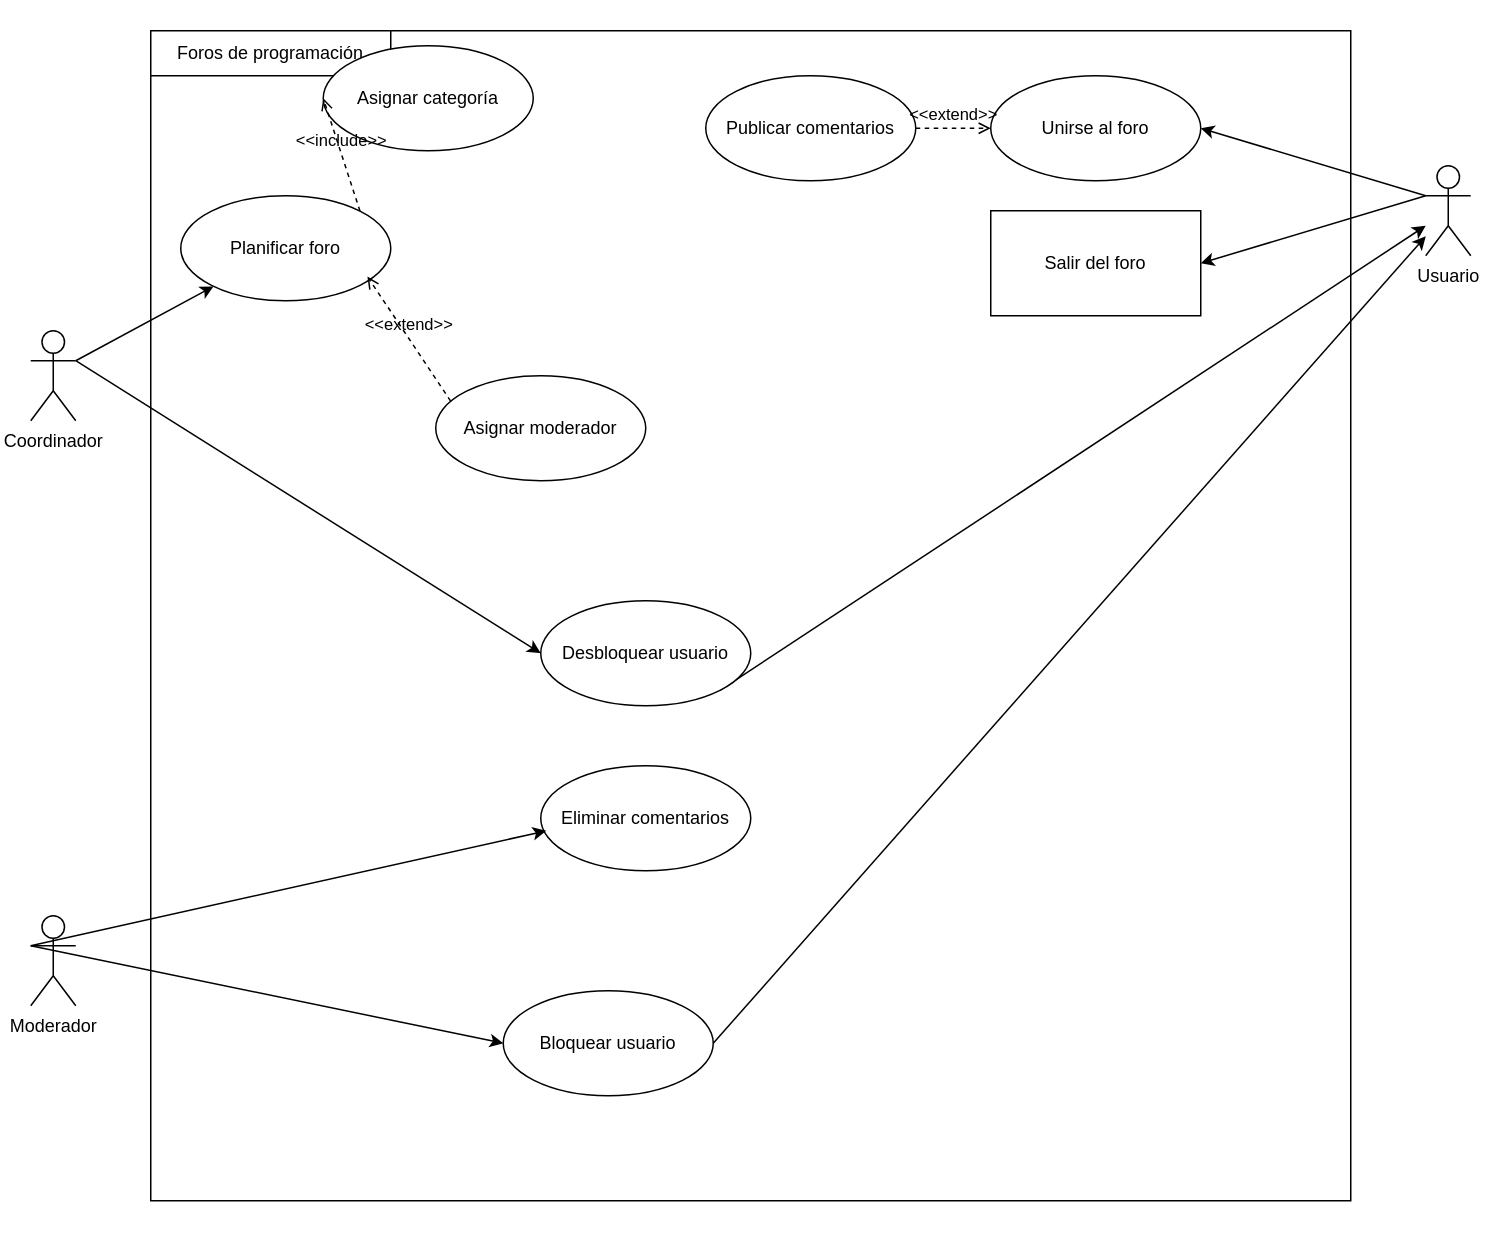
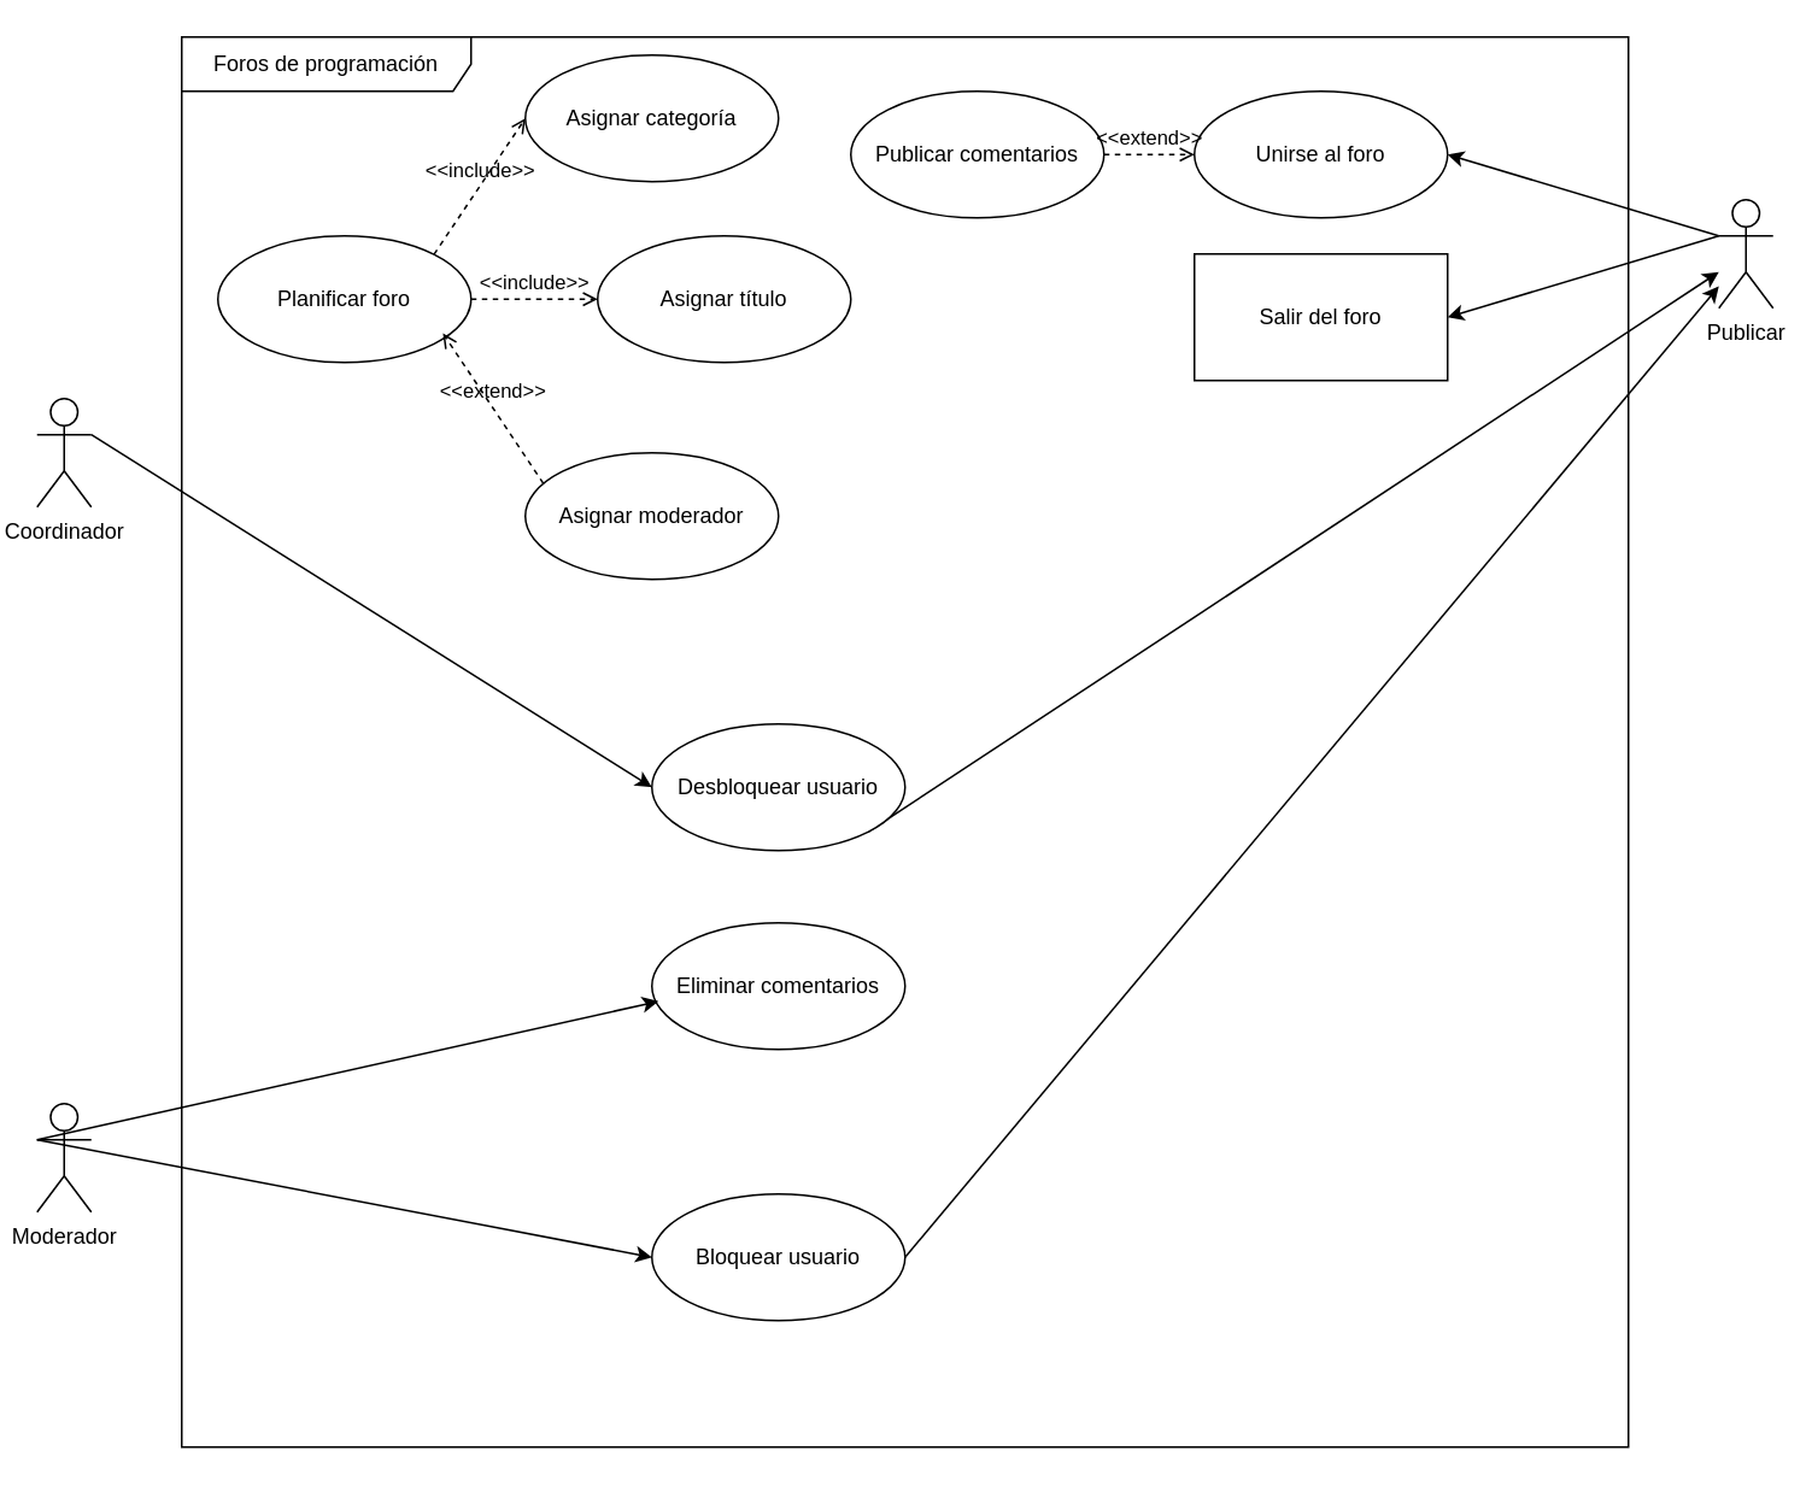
- <mxCell id="3" value="Asignar categoría" style="ellipse;whiteSpace=wrap;html=1;" vertex="1" parent="2"><mxGeometry x="115" y="10" width="140" height="70" as="geometry" /></mxCell>
+ <mxCell id="3" value="Asignar categoría" style="ellipse;whiteSpace=wrap;html=1;" vertex="1" parent="2"><mxGeometry x="190" y="10" width="140" height="70" as="geometry" /></mxCell>
+ <mxCell id="16" value="&amp;lt;&amp;lt;include&amp;gt;&amp;gt;" style="html=1;verticalAlign=bottom;labelBackgroundColor=none;endArrow=open;endFill=0;dashed=1;entryX=0;entryY=0.5;entryDx=0;entryDy=0;exitX=1;exitY=0.5;exitDx=0;exitDy=0;" edge="1" parent="2" source="4" target="5"><mxGeometry width="160" relative="1" as="geometry"><mxPoint x="149" y="130" as="sourcePoint" /><mxPoint x="200" y="55" as="targetPoint" /></mxGeometry></mxCell>
+ <mxCell id="5" value="Asignar título" style="ellipse;whiteSpace=wrap;html=1;" vertex="1" parent="2"><mxGeometry x="230" y="110" width="140" height="70" as="geometry" /></mxCell>
- <mxCell id="20" value="Usuario" style="shape=umlActor;verticalLabelPosition=bottom;verticalAlign=top;html=1;" vertex="1" parent="1"><mxGeometry x="950" y="110" width="30" height="60" as="geometry" /></mxCell>
+ <mxCell id="20" value="Publicar" style="shape=umlActor;verticalLabelPosition=bottom;verticalAlign=top;html=1;" vertex="1" parent="1"><mxGeometry x="950" y="110" width="30" height="60" as="geometry" /></mxCell>
- <mxCell id="21" style="edgeStyle=none;html=1;exitX=1;exitY=0.333;exitDx=0;exitDy=0;exitPerimeter=0;" edge="1" parent="1" source="23" target="4"><mxGeometry relative="1" as="geometry" /></mxCell>
- <mxCell id="13" value="Bloquear usuario" style="ellipse;whiteSpace=wrap;html=1;" vertex="1" parent="2"><mxGeometry x="235" y="640" width="140" height="70" as="geometry" /></mxCell>
+ <mxCell id="13" value="Bloquear usuario" style="ellipse;whiteSpace=wrap;html=1;" vertex="1" parent="2"><mxGeometry x="260" y="640" width="140" height="70" as="geometry" /></mxCell>
